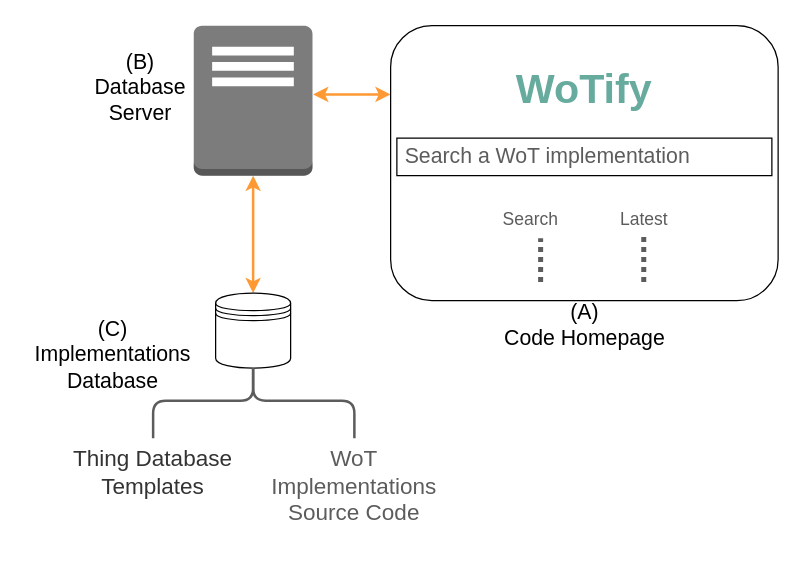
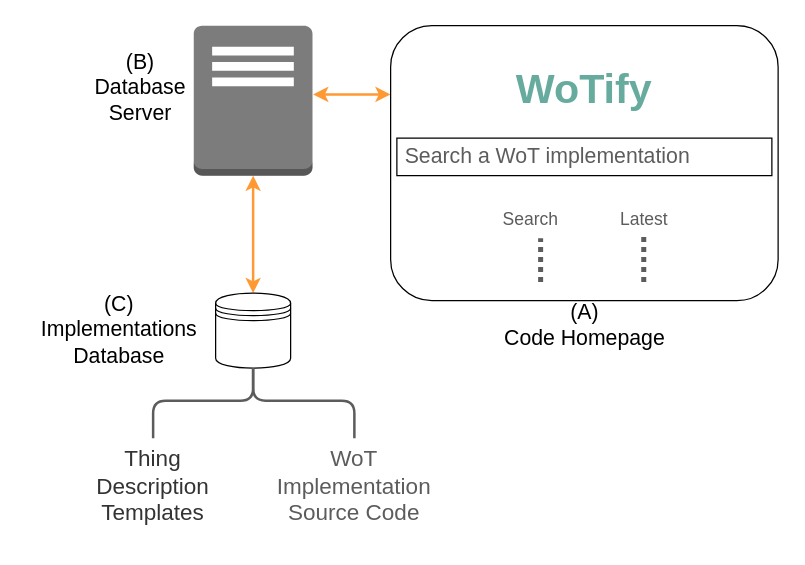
- <mxCell id="11" value="(C) Implementations Database" style="text;html=1;strokeColor=none;fillColor=none;align=center;verticalAlign=middle;whiteSpace=wrap;rounded=0;labelBackgroundColor=none;fontSize=17;fontColor=#000000;" parent="1" vertex="1"><mxGeometry x="15" y="252" width="150" height="64" as="geometry" /></mxCell>
+ <mxCell id="11" value="(C) Implementations Database" style="text;html=1;strokeColor=none;fillColor=none;align=center;verticalAlign=middle;whiteSpace=wrap;rounded=0;labelBackgroundColor=none;fontSize=17;fontColor=#000000;" parent="1" vertex="1"><mxGeometry x="20" y="232" width="150" height="64" as="geometry" /></mxCell>
- <mxCell id="7" value="Thing Database Templates" style="text;html=1;align=center;verticalAlign=top;whiteSpace=wrap;rounded=0;labelBackgroundColor=none;fontSize=18;fillColor=none;strokeColor=none;fontColor=#333333;" parent="1" vertex="1"><mxGeometry x="57" y="350" width="130" height="80" as="geometry" /></mxCell>
+ <mxCell id="7" value="Thing Description Templates" style="text;html=1;align=center;verticalAlign=top;whiteSpace=wrap;rounded=0;labelBackgroundColor=none;fontSize=18;fillColor=none;strokeColor=none;fontColor=#333333;" parent="1" vertex="1"><mxGeometry x="57" y="350" width="130" height="80" as="geometry" /></mxCell>
- <mxCell id="8" value="WoT Implementations Source Code&lt;br style=&quot;font-size: 18px;&quot;&gt;" style="text;html=1;strokeColor=none;fillColor=none;align=center;verticalAlign=top;whiteSpace=wrap;rounded=0;labelBackgroundColor=none;fontSize=18;fontColor=#5C5C5C;labelPosition=center;verticalLabelPosition=middle;" parent="1" vertex="1"><mxGeometry x="212" y="350" width="142" height="70" as="geometry" /></mxCell>
+ <mxCell id="8" value="WoT Implementation Source Code&lt;br style=&quot;font-size: 18px;&quot;&gt;" style="text;html=1;strokeColor=none;fillColor=none;align=center;verticalAlign=top;whiteSpace=wrap;rounded=0;labelBackgroundColor=none;fontSize=18;fontColor=#5C5C5C;labelPosition=center;verticalLabelPosition=middle;" parent="1" vertex="1"><mxGeometry x="212" y="350" width="142" height="70" as="geometry" /></mxCell>
